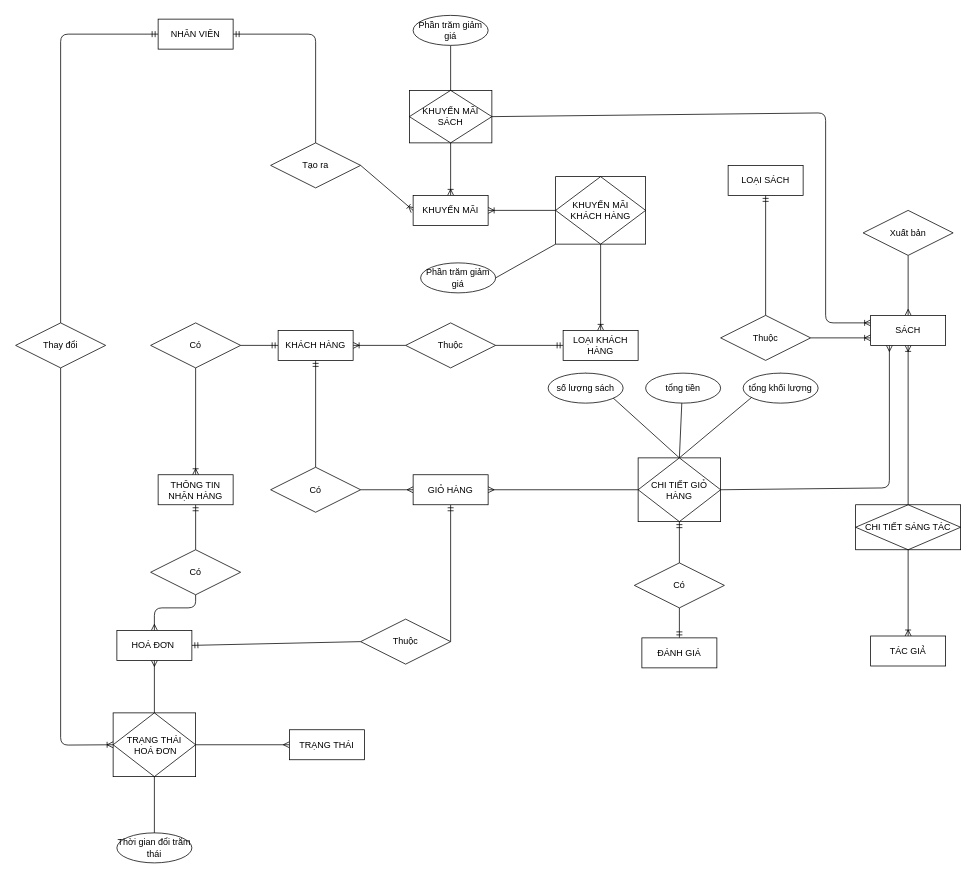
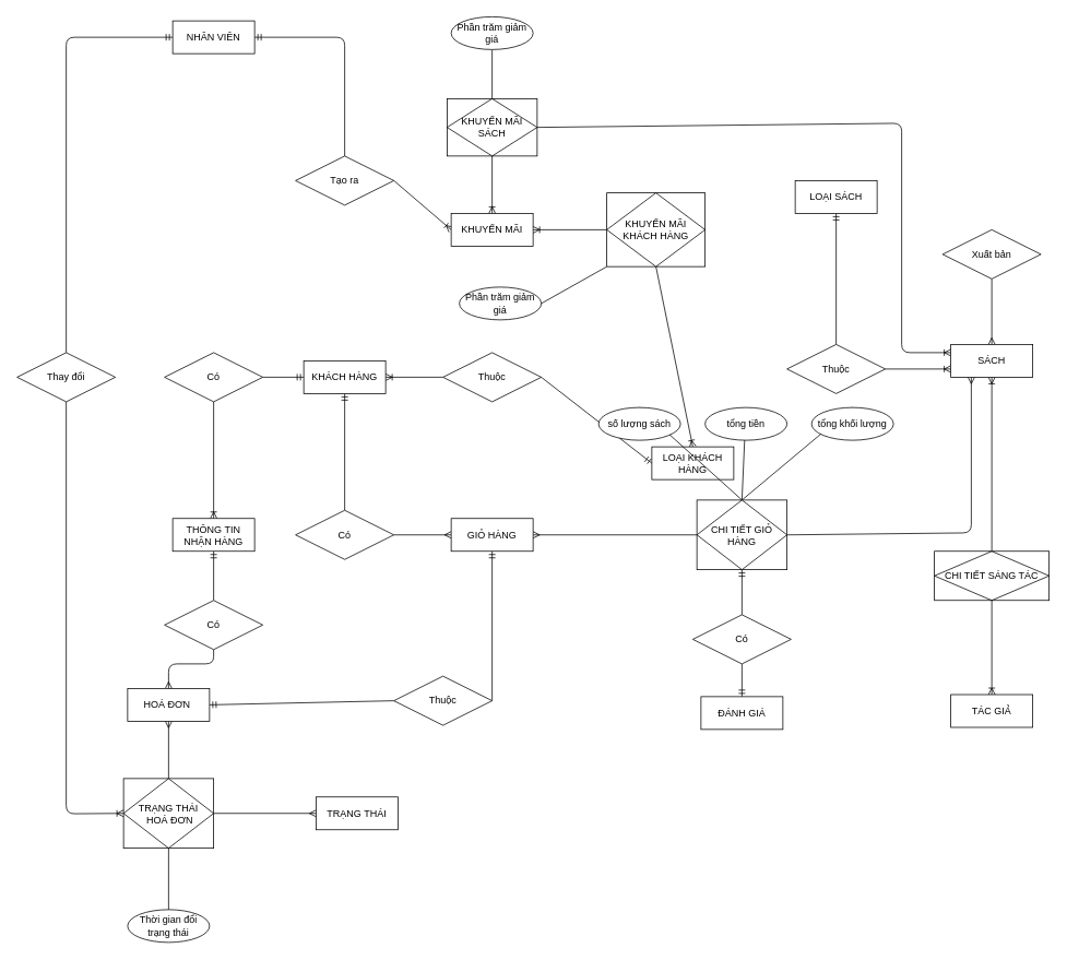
- <mxCell id="12" value="LOẠI KHÁCH HÀNG" style="whiteSpace=wrap;html=1;align=center;rounded=0;sketch=0;" parent="1" vertex="1"><mxGeometry x="750" y="440" width="100" height="40" as="geometry" /></mxCell>
+ <mxCell id="12" value="LOẠI KHÁCH HÀNG" style="whiteSpace=wrap;html=1;align=center;rounded=0;sketch=0;" parent="1" vertex="1"><mxGeometry x="795" y="545" width="100" height="40" as="geometry" /></mxCell>
- <mxCell id="59" value="Thời gian đổi trăm thái" style="ellipse;whiteSpace=wrap;html=1;align=center;rounded=0;sketch=0;" parent="1" vertex="1"><mxGeometry x="155" y="1110" width="100" height="40" as="geometry" /></mxCell>
+ <mxCell id="59" value="Thời gian đổi trạng thái" style="ellipse;whiteSpace=wrap;html=1;align=center;rounded=0;sketch=0;" parent="1" vertex="1"><mxGeometry x="155" y="1110" width="100" height="40" as="geometry" /></mxCell>
